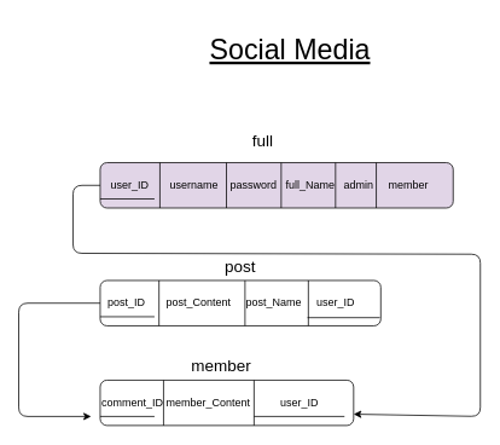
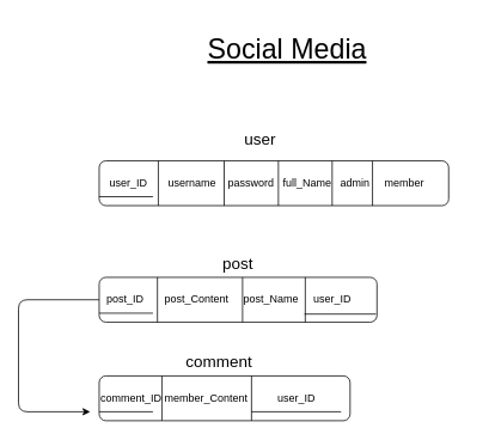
- <mxCell id="6" value="full" style="text;strokeColor=none;align=center;fillColor=none;html=1;verticalAlign=middle;whiteSpace=wrap;rounded=0;fontSize=18;" parent="1" vertex="1"><mxGeometry x="260" y="140" width="60" height="30" as="geometry" /></mxCell>
+ <mxCell id="6" value="user" style="text;strokeColor=none;align=center;fillColor=none;html=1;verticalAlign=middle;whiteSpace=wrap;rounded=0;fontSize=18;" parent="1" vertex="1"><mxGeometry x="260" y="140" width="60" height="30" as="geometry" /></mxCell>
- <mxCell id="3" value="&amp;nbsp; &amp;nbsp;user_ID&amp;nbsp; &amp;nbsp; &amp;nbsp; &amp;nbsp;username&amp;nbsp; &amp;nbsp; password&amp;nbsp; &amp;nbsp;full_Name&amp;nbsp; &amp;nbsp;admin&amp;nbsp; &amp;nbsp; &amp;nbsp;member" style="rounded=1;whiteSpace=wrap;html=1;align=left;fillColor=#e1d5e7;" parent="1" vertex="1"><mxGeometry x="110" y="179" width="390" height="50" as="geometry" /></mxCell>
+ <mxCell id="3" value="&amp;nbsp; &amp;nbsp;user_ID&amp;nbsp; &amp;nbsp; &amp;nbsp; &amp;nbsp;username&amp;nbsp; &amp;nbsp; password&amp;nbsp; &amp;nbsp;full_Name&amp;nbsp; &amp;nbsp;admin&amp;nbsp; &amp;nbsp; &amp;nbsp;member" style="rounded=1;whiteSpace=wrap;html=1;align=left;" parent="1" vertex="1"><mxGeometry x="110" y="179" width="390" height="50" as="geometry" /></mxCell>
- <mxCell id="16" value="" style="endArrow=classic;html=1;entryX=1;entryY=0.75;entryDx=0;entryDy=0;exitX=0;exitY=0.5;exitDx=0;exitDy=0;" parent="1" target="17" edge="1" source="3"><mxGeometry width="50" height="50" relative="1" as="geometry"><mxPoint x="130" y="229" as="sourcePoint" /><mxPoint x="440" y="169" as="targetPoint" /><Array as="points"><mxPoint x="80" y="204" /><mxPoint x="80" y="279" /><mxPoint x="530" y="280" /><mxPoint x="530" y="459" /></Array></mxGeometry></mxCell>
- <mxCell id="20" value="member" style="text;strokeColor=none;align=center;fillColor=none;html=1;verticalAlign=middle;whiteSpace=wrap;rounded=0;fontSize=18;" parent="1" vertex="1"><mxGeometry x="214" y="389" width="60" height="30" as="geometry" /></mxCell>
+ <mxCell id="20" value="comment" style="text;strokeColor=none;align=center;fillColor=none;html=1;verticalAlign=middle;whiteSpace=wrap;rounded=0;fontSize=18;" parent="1" vertex="1"><mxGeometry x="214" y="389" width="60" height="30" as="geometry" /></mxCell>
